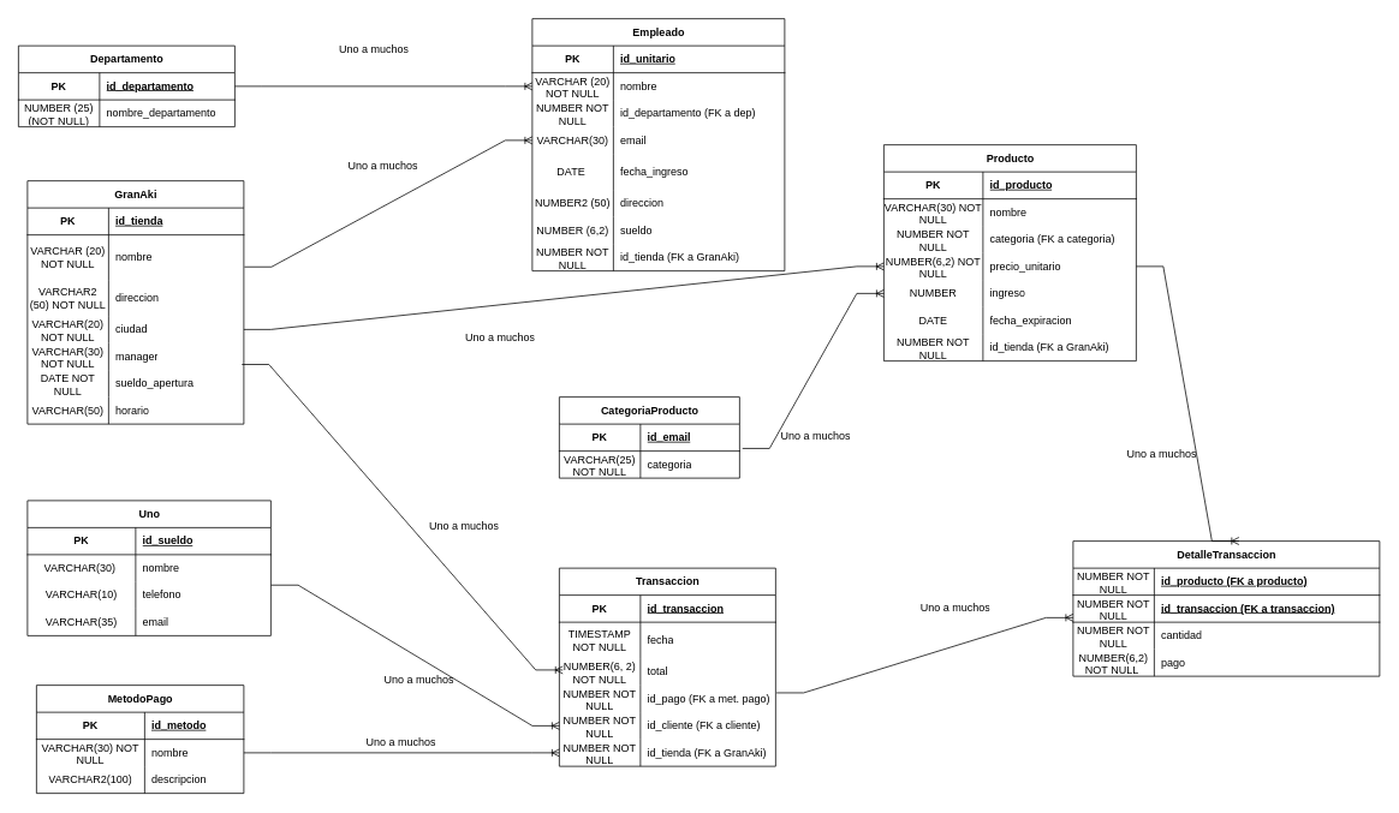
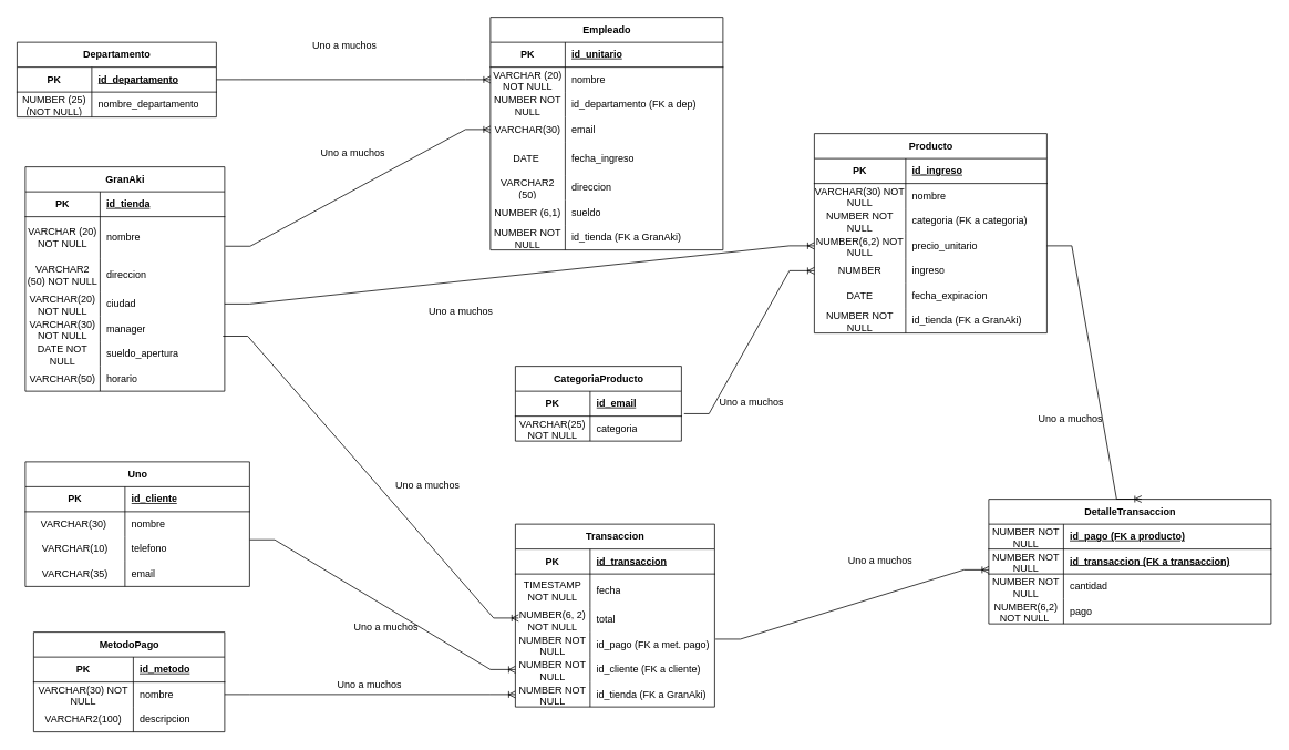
- <mxCell id="27" value="id_producto" style="shape=partialRectangle;connectable=0;fillColor=none;top=0;left=0;bottom=0;right=0;align=left;spacingLeft=6;fontStyle=5;overflow=hidden;whiteSpace=wrap;html=1;" vertex="1" parent="25"><mxGeometry x="110" width="170" height="30" as="geometry"><mxRectangle width="170" height="30" as="alternateBounds" /></mxGeometry></mxCell>
+ <mxCell id="27" value="id_ingreso" style="shape=partialRectangle;connectable=0;fillColor=none;top=0;left=0;bottom=0;right=0;align=left;spacingLeft=6;fontStyle=5;overflow=hidden;whiteSpace=wrap;html=1;" vertex="1" parent="25"><mxGeometry x="110" width="170" height="30" as="geometry"><mxRectangle width="170" height="30" as="alternateBounds" /></mxGeometry></mxCell>
- <mxCell id="63" value="NUMBER2 (50)" style="shape=partialRectangle;connectable=0;fillColor=none;top=0;left=0;bottom=0;right=0;editable=1;overflow=hidden;whiteSpace=wrap;html=1;" vertex="1" parent="62"><mxGeometry width="90" height="30" as="geometry"><mxRectangle width="90" height="30" as="alternateBounds" /></mxGeometry></mxCell>
+ <mxCell id="63" value="VARCHAR2 (50)" style="shape=partialRectangle;connectable=0;fillColor=none;top=0;left=0;bottom=0;right=0;editable=1;overflow=hidden;whiteSpace=wrap;html=1;" vertex="1" parent="62"><mxGeometry width="90" height="30" as="geometry"><mxRectangle width="90" height="30" as="alternateBounds" /></mxGeometry></mxCell>
- <mxCell id="66" value="NUMBER (6,2)" style="shape=partialRectangle;connectable=0;fillColor=none;top=0;left=0;bottom=0;right=0;editable=1;overflow=hidden;whiteSpace=wrap;html=1;" vertex="1" parent="65"><mxGeometry width="90" height="30" as="geometry"><mxRectangle width="90" height="30" as="alternateBounds" /></mxGeometry></mxCell>
+ <mxCell id="66" value="NUMBER (6,1)" style="shape=partialRectangle;connectable=0;fillColor=none;top=0;left=0;bottom=0;right=0;editable=1;overflow=hidden;whiteSpace=wrap;html=1;" vertex="1" parent="65"><mxGeometry width="90" height="30" as="geometry"><mxRectangle width="90" height="30" as="alternateBounds" /></mxGeometry></mxCell>
- <mxCell id="100" value="id_sueldo" style="shape=partialRectangle;connectable=0;fillColor=none;top=0;left=0;bottom=0;right=0;align=left;spacingLeft=6;fontStyle=5;overflow=hidden;whiteSpace=wrap;html=1;" vertex="1" parent="98"><mxGeometry x="120" width="150" height="30" as="geometry"><mxRectangle width="150" height="30" as="alternateBounds" /></mxGeometry></mxCell>
+ <mxCell id="100" value="id_cliente" style="shape=partialRectangle;connectable=0;fillColor=none;top=0;left=0;bottom=0;right=0;align=left;spacingLeft=6;fontStyle=5;overflow=hidden;whiteSpace=wrap;html=1;" vertex="1" parent="98"><mxGeometry x="120" width="150" height="30" as="geometry"><mxRectangle width="150" height="30" as="alternateBounds" /></mxGeometry></mxCell>
- <mxCell id="144" value="id_producto (FK a producto)" style="shape=partialRectangle;connectable=0;fillColor=none;top=0;left=0;bottom=0;right=0;align=left;spacingLeft=6;fontStyle=5;overflow=hidden;whiteSpace=wrap;html=1;" vertex="1" parent="142"><mxGeometry x="90" width="250" height="30" as="geometry"><mxRectangle width="250" height="30" as="alternateBounds" /></mxGeometry></mxCell>
+ <mxCell id="144" value="id_pago (FK a producto)" style="shape=partialRectangle;connectable=0;fillColor=none;top=0;left=0;bottom=0;right=0;align=left;spacingLeft=6;fontStyle=5;overflow=hidden;whiteSpace=wrap;html=1;" vertex="1" parent="142"><mxGeometry x="90" width="250" height="30" as="geometry"><mxRectangle width="250" height="30" as="alternateBounds" /></mxGeometry></mxCell>
